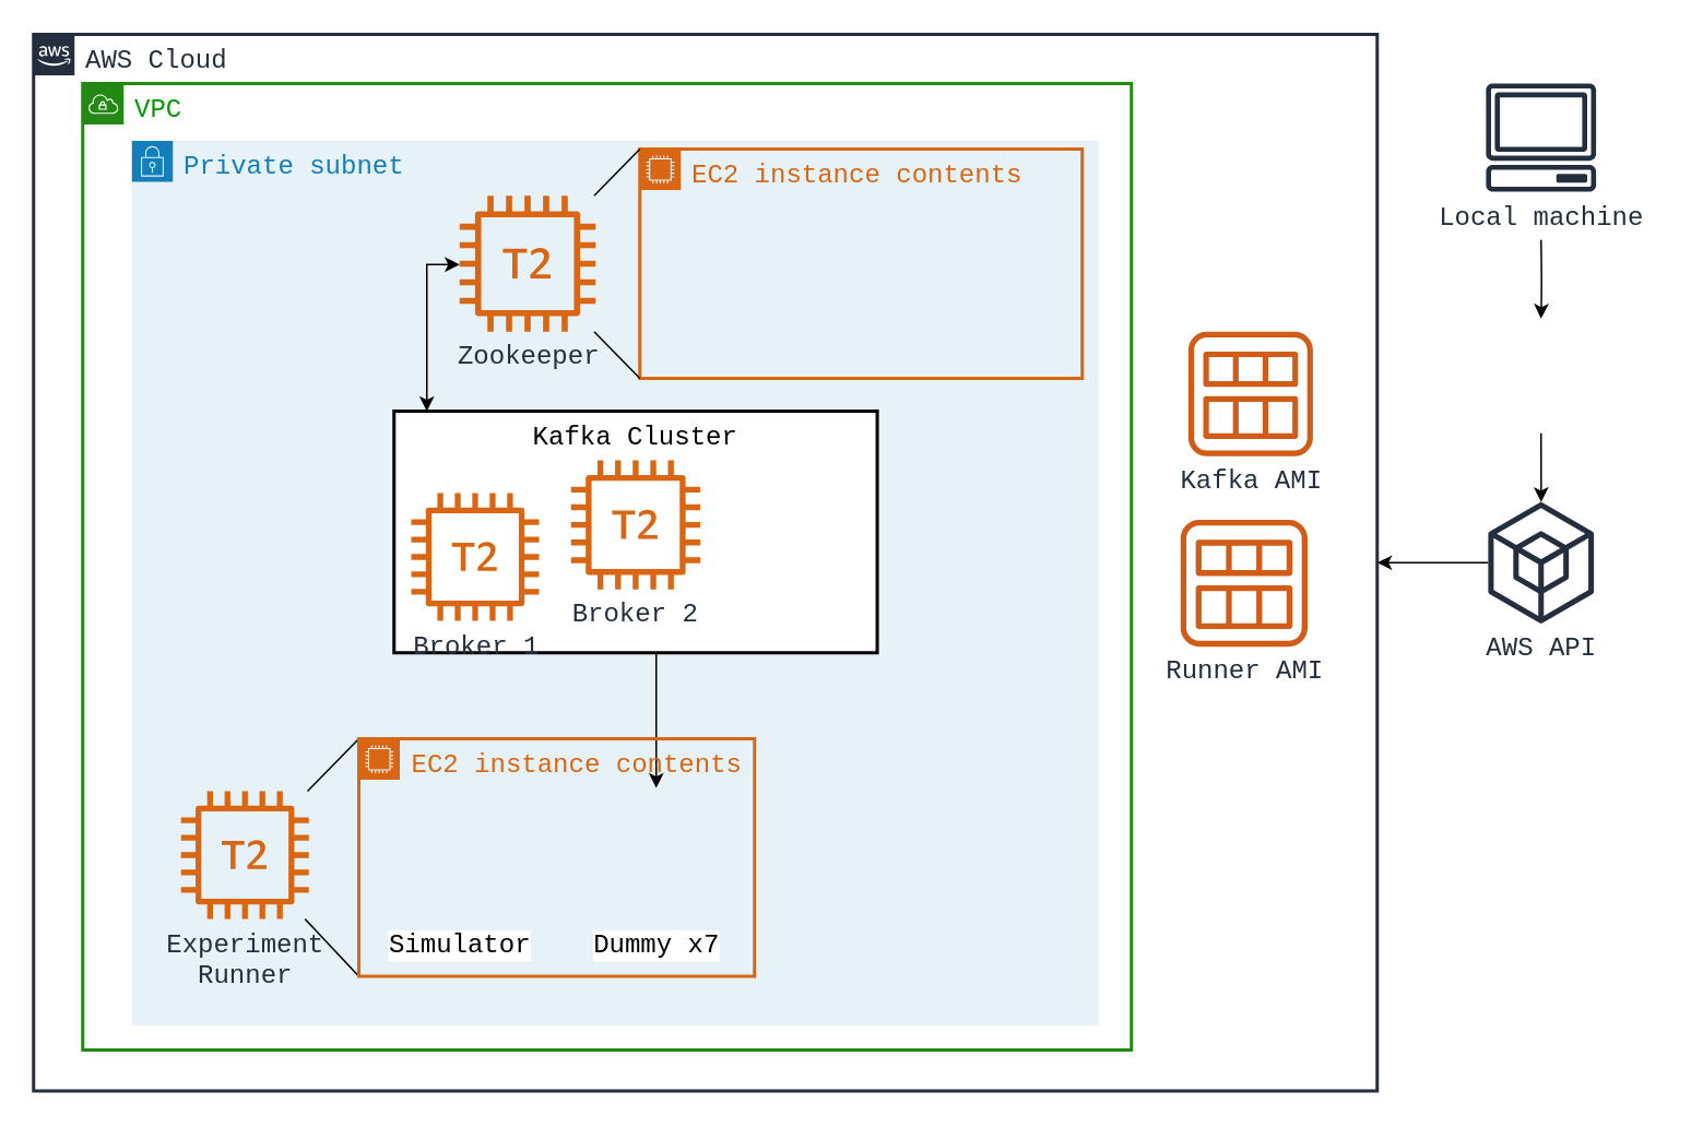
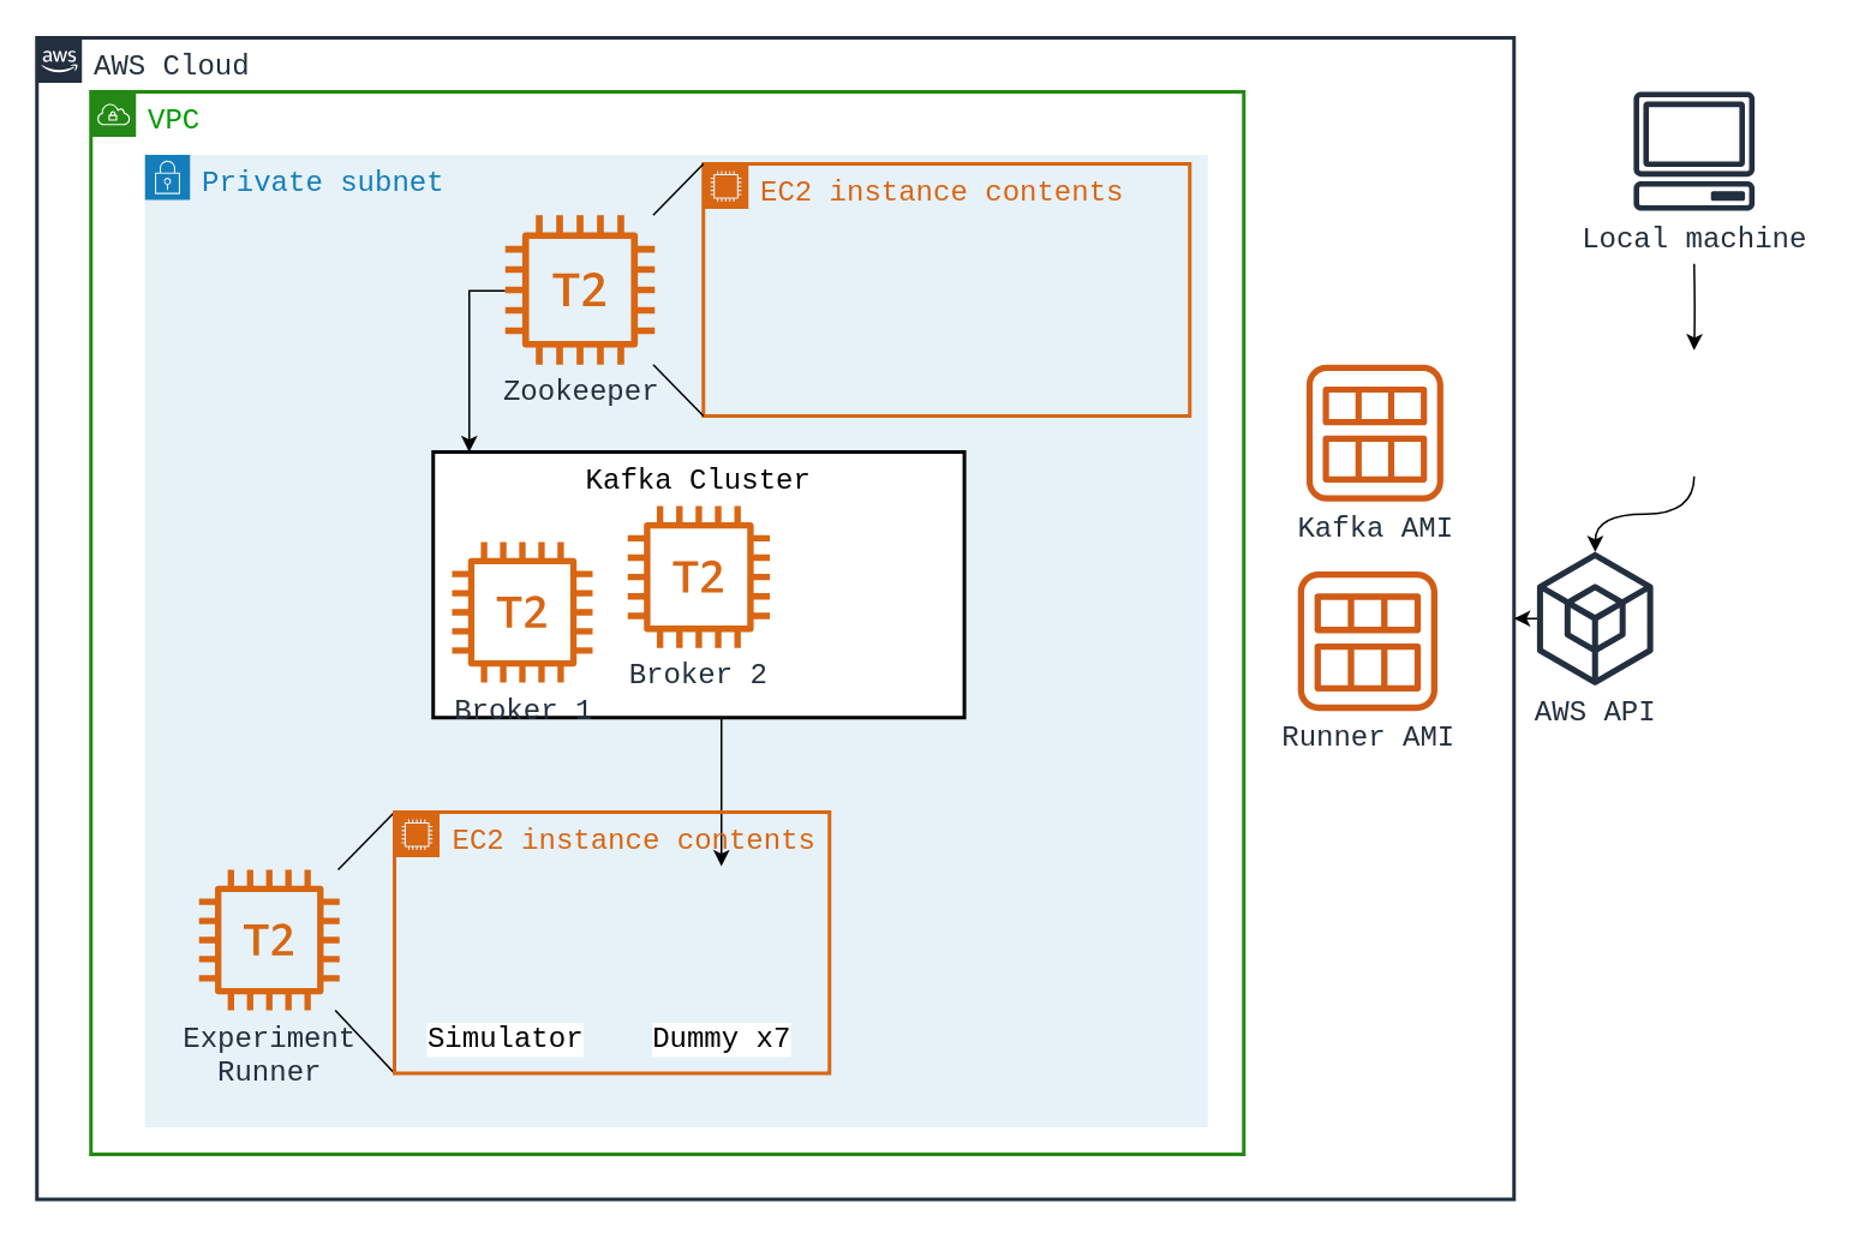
- <mxCell id="7" style="edgeStyle=orthogonalEdgeStyle;rounded=0;orthogonalLoop=1;jettySize=auto;html=1;startArrow=classic;startFill=1;fontFamily=Courier New;fontSize=16;" parent="1" source="8" target="27" edge="1"><mxGeometry relative="1" as="geometry"><mxPoint x="305.38" y="173.5" as="targetPoint" /><Array as="points"><mxPoint x="260" y="161" /></Array></mxGeometry></mxCell>
+ <mxCell id="7" style="edgeStyle=orthogonalEdgeStyle;rounded=0;orthogonalLoop=1;jettySize=auto;html=1;startArrow=classic;startFill=1;fontFamily=Courier New;fontSize=16;endArrow=none;" parent="1" source="8" target="27" edge="1"><mxGeometry relative="1" as="geometry"><mxPoint x="305.38" y="173.5" as="targetPoint" /><Array as="points"><mxPoint x="260" y="161" /></Array></mxGeometry></mxCell>
- <mxCell id="35" value="AWS API" style="outlineConnect=0;fontColor=#232F3E;gradientColor=none;fillColor=#232F3E;strokeColor=none;dashed=0;verticalLabelPosition=bottom;verticalAlign=top;align=center;html=1;fontSize=16;fontStyle=0;aspect=fixed;pointerEvents=1;shape=mxgraph.aws4.external_sdk;fontFamily=Courier New;" vertex="1" parent="1"><mxGeometry x="907.74" y="306" width="64.51" height="74" as="geometry" /></mxCell>
+ <mxCell id="35" value="AWS API" style="outlineConnect=0;fontColor=#232F3E;gradientColor=none;fillColor=#232F3E;strokeColor=none;dashed=0;verticalLabelPosition=bottom;verticalAlign=top;align=center;html=1;fontSize=16;fontStyle=0;aspect=fixed;pointerEvents=1;shape=mxgraph.aws4.external_sdk;fontFamily=Courier New;" vertex="1" parent="1"><mxGeometry x="852.74" y="306" width="64.51" height="74" as="geometry" /></mxCell>
